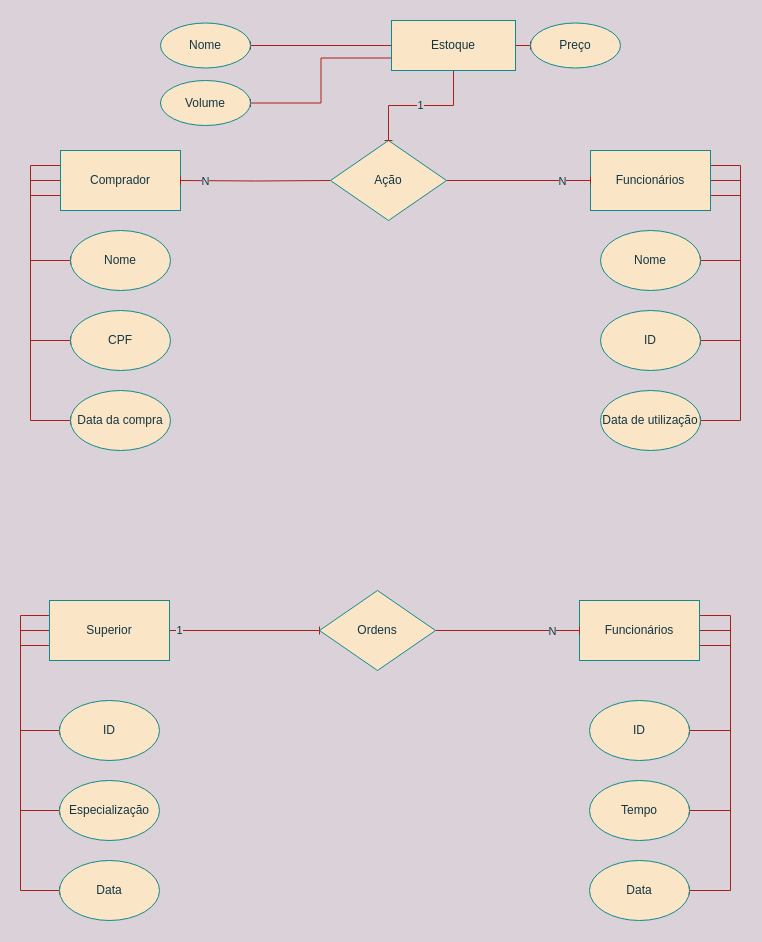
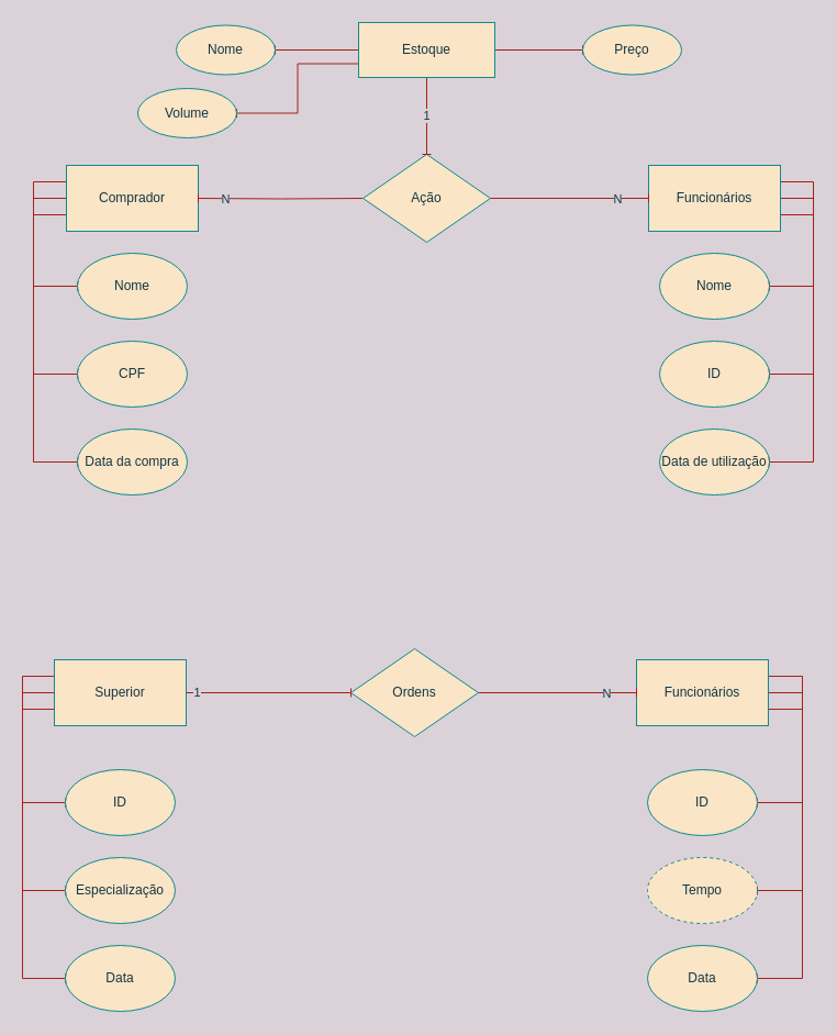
- <mxCell id="25" value="Estoque" style="rounded=0;whiteSpace=wrap;html=1;fillColor=#FAE5C7;strokeColor=#0F8B8D;fontColor=#143642;" vertex="1" parent="1"><mxGeometry x="391" y="20" width="124" height="50" as="geometry" /></mxCell>
+ <mxCell id="25" value="Estoque" style="rounded=0;whiteSpace=wrap;html=1;fillColor=#FAE5C7;strokeColor=#0F8B8D;fontColor=#143642;" vertex="1" parent="1"><mxGeometry x="326" y="20" width="124" height="50" as="geometry" /></mxCell>
- <mxCell id="28" value="Volume" style="ellipse;whiteSpace=wrap;html=1;fillColor=#FAE5C7;strokeColor=#0F8B8D;fontColor=#143642;" vertex="1" parent="1"><mxGeometry x="160" y="80" width="90" height="45" as="geometry" /></mxCell>
+ <mxCell id="28" value="Volume" style="ellipse;whiteSpace=wrap;html=1;fillColor=#FAE5C7;strokeColor=#0F8B8D;fontColor=#143642;" vertex="1" parent="1"><mxGeometry x="125" y="80" width="90" height="45" as="geometry" /></mxCell>
- <mxCell id="46" value="Tempo" style="ellipse;whiteSpace=wrap;html=1;fillColor=#FAE5C7;strokeColor=#0F8B8D;fontColor=#143642;" vertex="1" parent="1"><mxGeometry x="589" y="780" width="100" height="60" as="geometry" /></mxCell>
+ <mxCell id="46" value="Tempo" style="ellipse;whiteSpace=wrap;html=1;fillColor=#FAE5C7;strokeColor=#0F8B8D;fontColor=#143642;dashed=1;" vertex="1" parent="1"><mxGeometry x="589" y="780" width="100" height="60" as="geometry" /></mxCell>
